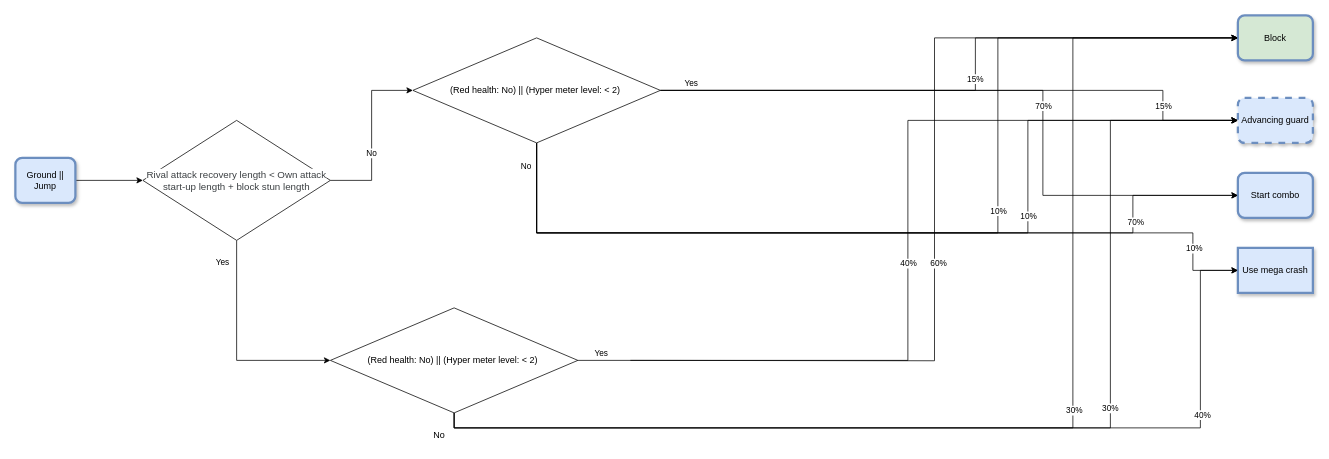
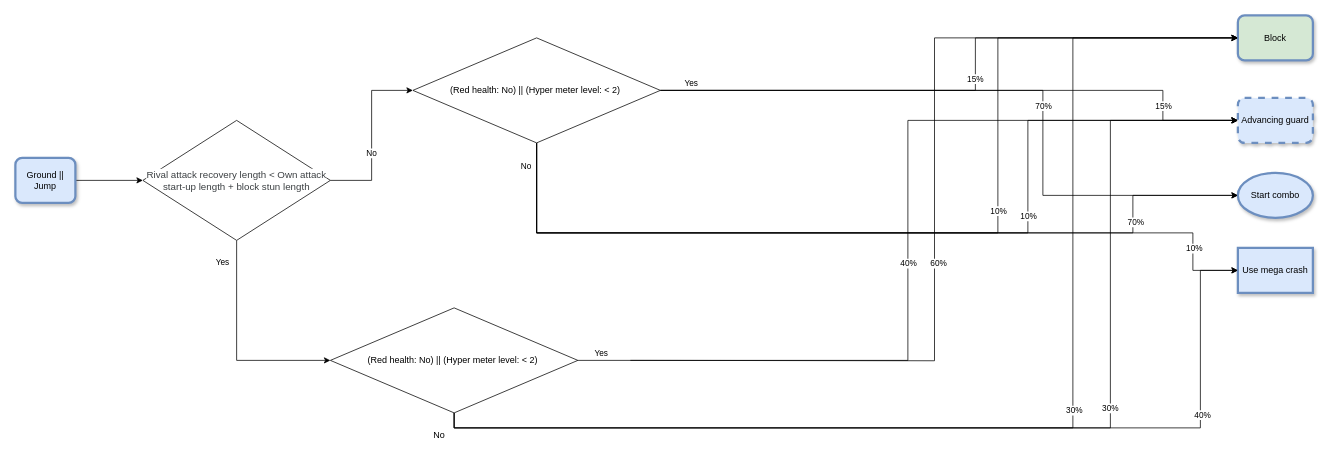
- <mxCell id="6" value="Start combo" style="rounded=1;whiteSpace=wrap;html=1;strokeWidth=3;glass=0;shadow=1;sketch=0;fillColor=#dae8fc;strokeColor=#6c8ebf;" parent="1" vertex="1"><mxGeometry x="1650" y="230" width="100" height="60" as="geometry" /></mxCell>
+ <mxCell id="6" value="Start combo" style="ellipse;whiteSpace=wrap;html=1;strokeWidth=3;glass=0;shadow=1;sketch=0;fillColor=#dae8fc;strokeColor=#6c8ebf;" parent="1" vertex="1"><mxGeometry x="1650" y="230" width="100" height="60" as="geometry" /></mxCell>
